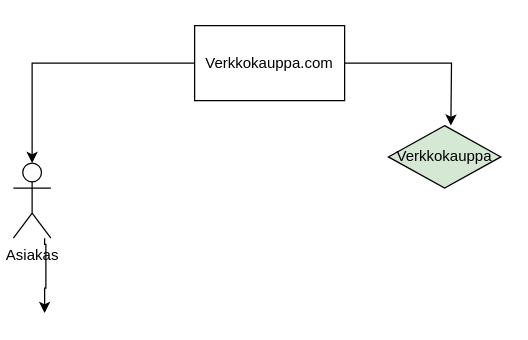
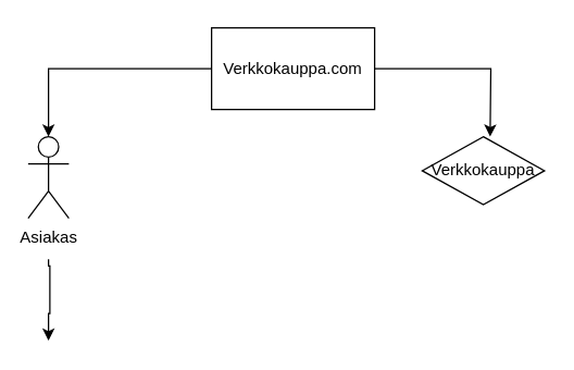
- <mxCell id="7" value="Verkkokauppa" style="rhombus;whiteSpace=wrap;html=1;fillColor=#d5e8d4;" vertex="1" parent="1"><mxGeometry x="310" y="100" width="90" height="50" as="geometry" /></mxCell>
+ <mxCell id="7" value="Verkkokauppa" style="rhombus;whiteSpace=wrap;html=1;" vertex="1" parent="1"><mxGeometry x="310" y="100" width="90" height="50" as="geometry" /></mxCell>
- <mxCell id="6" value="Asiakas" style="shape=umlActor;verticalLabelPosition=bottom;verticalAlign=top;html=1;outlineConnect=0;" vertex="1" parent="1"><mxGeometry x="10" y="130" width="30" height="60" as="geometry" /></mxCell>
+ <mxCell id="6" value="Asiakas" style="shape=umlActor;verticalLabelPosition=bottom;verticalAlign=top;html=1;outlineConnect=0;" vertex="1" parent="1"><mxGeometry x="20" y="100" width="30" height="60" as="geometry" /></mxCell>
